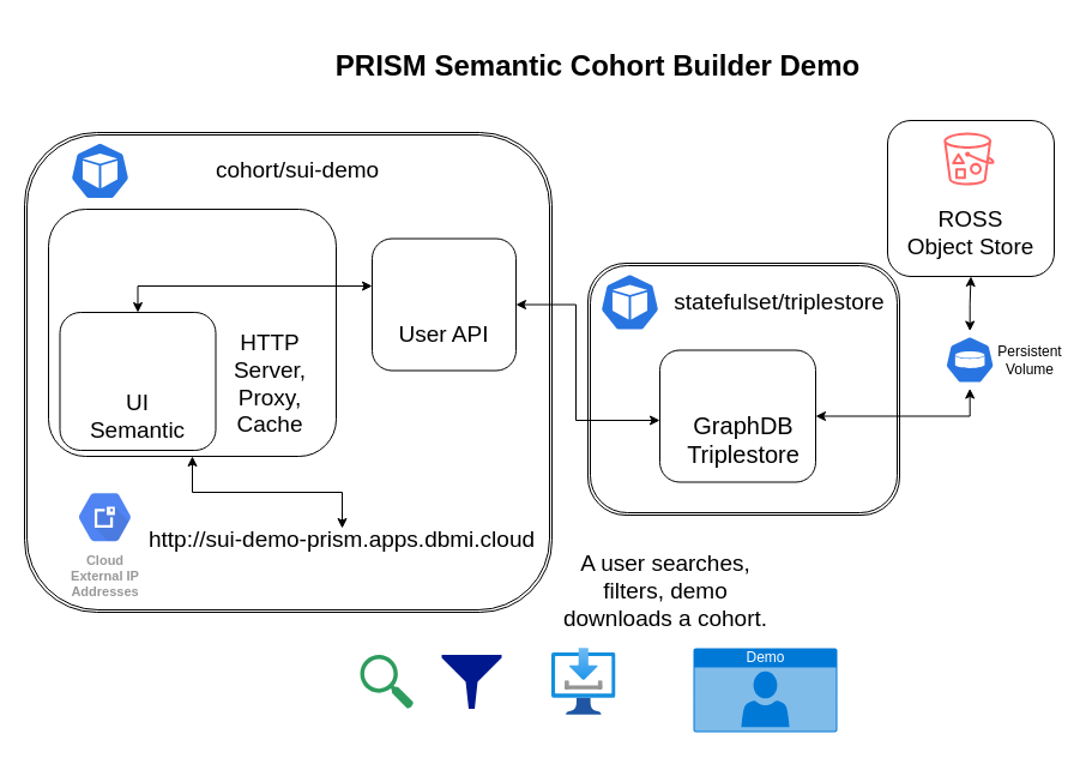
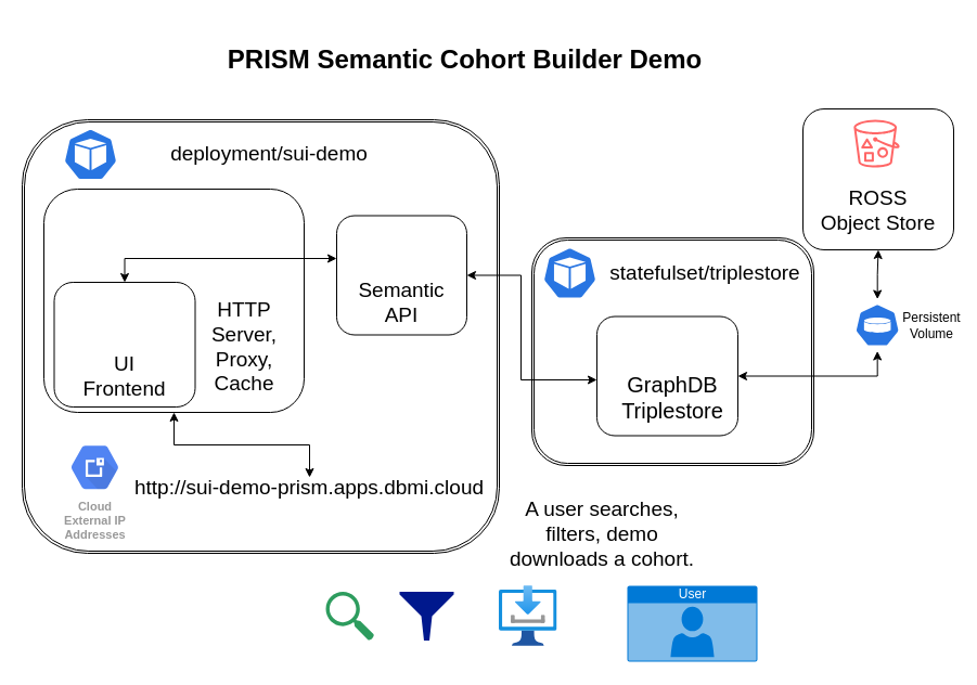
- <mxCell id="35" value="PRISM Semantic Cohort Builder Demo" style="text;strokeColor=none;fillColor=none;html=1;fontSize=24;fontStyle=1;verticalAlign=middle;align=center;" parent="1" vertex="1"><mxGeometry x="210" y="20" width="575" height="70" as="geometry" /></mxCell>
+ <mxCell id="35" value="PRISM Semantic Cohort Builder Demo" style="text;strokeColor=none;fillColor=none;html=1;fontSize=24;fontStyle=1;verticalAlign=middle;align=center;" parent="1" vertex="1"><mxGeometry x="140" y="20" width="575" height="70" as="geometry" /></mxCell>
- <mxCell id="29" value="cohort/sui-demo" style="text;html=1;strokeColor=none;fillColor=none;align=center;verticalAlign=middle;whiteSpace=wrap;rounded=0;fontSize=19;" parent="1" vertex="1"><mxGeometry x="133" y="132" width="230" height="20" as="geometry" /></mxCell>
+ <mxCell id="29" value="deployment/sui-demo" style="text;html=1;strokeColor=none;fillColor=none;align=center;verticalAlign=middle;whiteSpace=wrap;rounded=0;fontSize=19;" parent="1" vertex="1"><mxGeometry x="133" y="132" width="230" height="20" as="geometry" /></mxCell>
- <mxCell id="28" value="User API" style="text;html=1;strokeColor=none;fillColor=none;align=center;verticalAlign=middle;whiteSpace=wrap;rounded=0;fontSize=19;" parent="1" vertex="1"><mxGeometry x="330" y="258.5" width="80" height="40" as="geometry" /></mxCell>
+ <mxCell id="28" value="Semantic API" style="text;html=1;strokeColor=none;fillColor=none;align=center;verticalAlign=middle;whiteSpace=wrap;rounded=0;fontSize=19;" parent="1" vertex="1"><mxGeometry x="330" y="258.5" width="80" height="40" as="geometry" /></mxCell>
- <mxCell id="27" value="&lt;font style=&quot;font-size: 19px;&quot;&gt;UI Semantic&lt;/font&gt;" style="text;html=1;strokeColor=none;fillColor=none;align=center;verticalAlign=middle;whiteSpace=wrap;rounded=0;fontSize=19;" parent="1" vertex="1"><mxGeometry x="76" y="321.5" width="77" height="50" as="geometry" /></mxCell>
+ <mxCell id="27" value="&lt;font style=&quot;font-size: 19px;&quot;&gt;UI Frontend&lt;/font&gt;" style="text;html=1;strokeColor=none;fillColor=none;align=center;verticalAlign=middle;whiteSpace=wrap;rounded=0;fontSize=19;" parent="1" vertex="1"><mxGeometry x="76" y="321.5" width="77" height="50" as="geometry" /></mxCell>
- <mxCell id="5" value="Demo" style="html=1;strokeColor=none;fillColor=#0079D6;labelPosition=center;verticalLabelPosition=middle;verticalAlign=top;align=center;fontSize=12;outlineConnect=0;spacingTop=-6;fontColor=#FFFFFF;shape=mxgraph.sitemap.user;" parent="1" vertex="1"><mxGeometry x="578" y="540" width="120" height="70" as="geometry" /></mxCell>
+ <mxCell id="5" value="User" style="html=1;strokeColor=none;fillColor=#0079D6;labelPosition=center;verticalLabelPosition=middle;verticalAlign=top;align=center;fontSize=12;outlineConnect=0;spacingTop=-6;fontColor=#FFFFFF;shape=mxgraph.sitemap.user;" parent="1" vertex="1"><mxGeometry x="578" y="540" width="120" height="70" as="geometry" /></mxCell>
